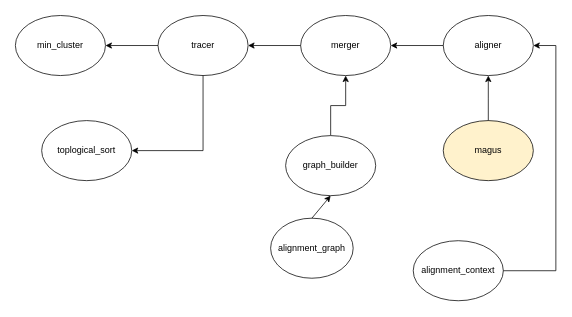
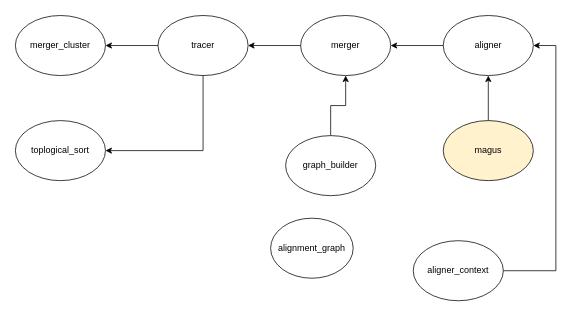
- <mxCell id="2" value="min_cluster" style="ellipse;whiteSpace=wrap;html=1;" parent="1" vertex="1"><mxGeometry x="20" y="20" width="120" height="80" as="geometry" /></mxCell>
+ <mxCell id="2" value="merger_cluster" style="ellipse;whiteSpace=wrap;html=1;" parent="1" vertex="1"><mxGeometry x="20" y="20" width="120" height="80" as="geometry" /></mxCell>
- <mxCell id="12" value="toplogical_sort" style="ellipse;whiteSpace=wrap;html=1;" parent="1" vertex="1"><mxGeometry x="55" y="160" width="120" height="80" as="geometry" /></mxCell>
+ <mxCell id="12" value="toplogical_sort" style="ellipse;whiteSpace=wrap;html=1;" parent="1" vertex="1"><mxGeometry x="20" y="160" width="120" height="80" as="geometry" /></mxCell>
- <mxCell id="16" value="" style="endArrow=classic;html=1;rounded=0;exitX=0.5;exitY=0;exitDx=0;exitDy=0;entryX=0.5;entryY=1;entryDx=0;entryDy=0;" edge="1" parent="1" source="15" target="14"><mxGeometry width="50" height="50" relative="1" as="geometry"><mxPoint x="340" y="340" as="sourcePoint" /><mxPoint x="390" y="290" as="targetPoint" /></mxGeometry></mxCell>
- <mxCell id="17" value="alignment_context" style="ellipse;whiteSpace=wrap;html=1;" vertex="1" parent="1"><mxGeometry x="550" y="320" width="120" height="80" as="geometry" /></mxCell>
+ <mxCell id="17" value="aligner_context" style="ellipse;whiteSpace=wrap;html=1;" vertex="1" parent="1"><mxGeometry x="550" y="320" width="120" height="80" as="geometry" /></mxCell>
